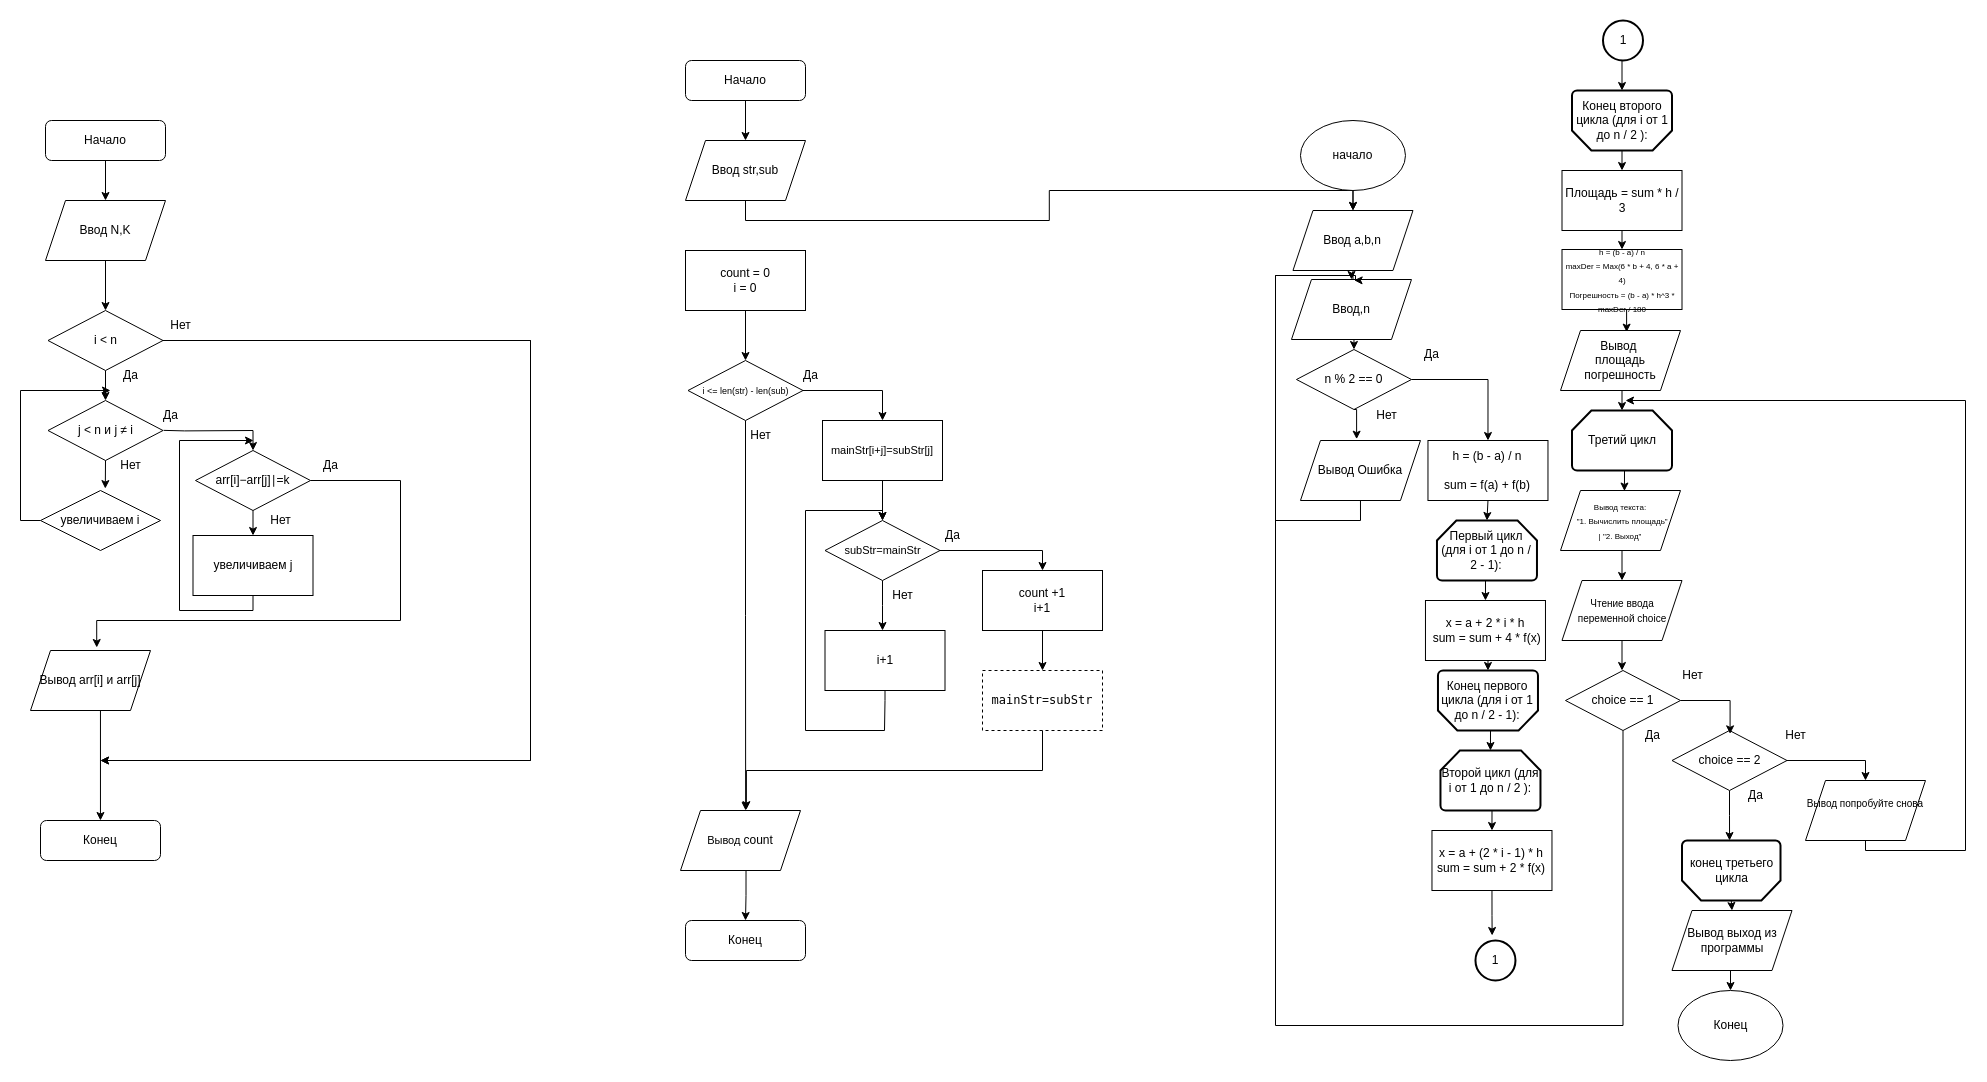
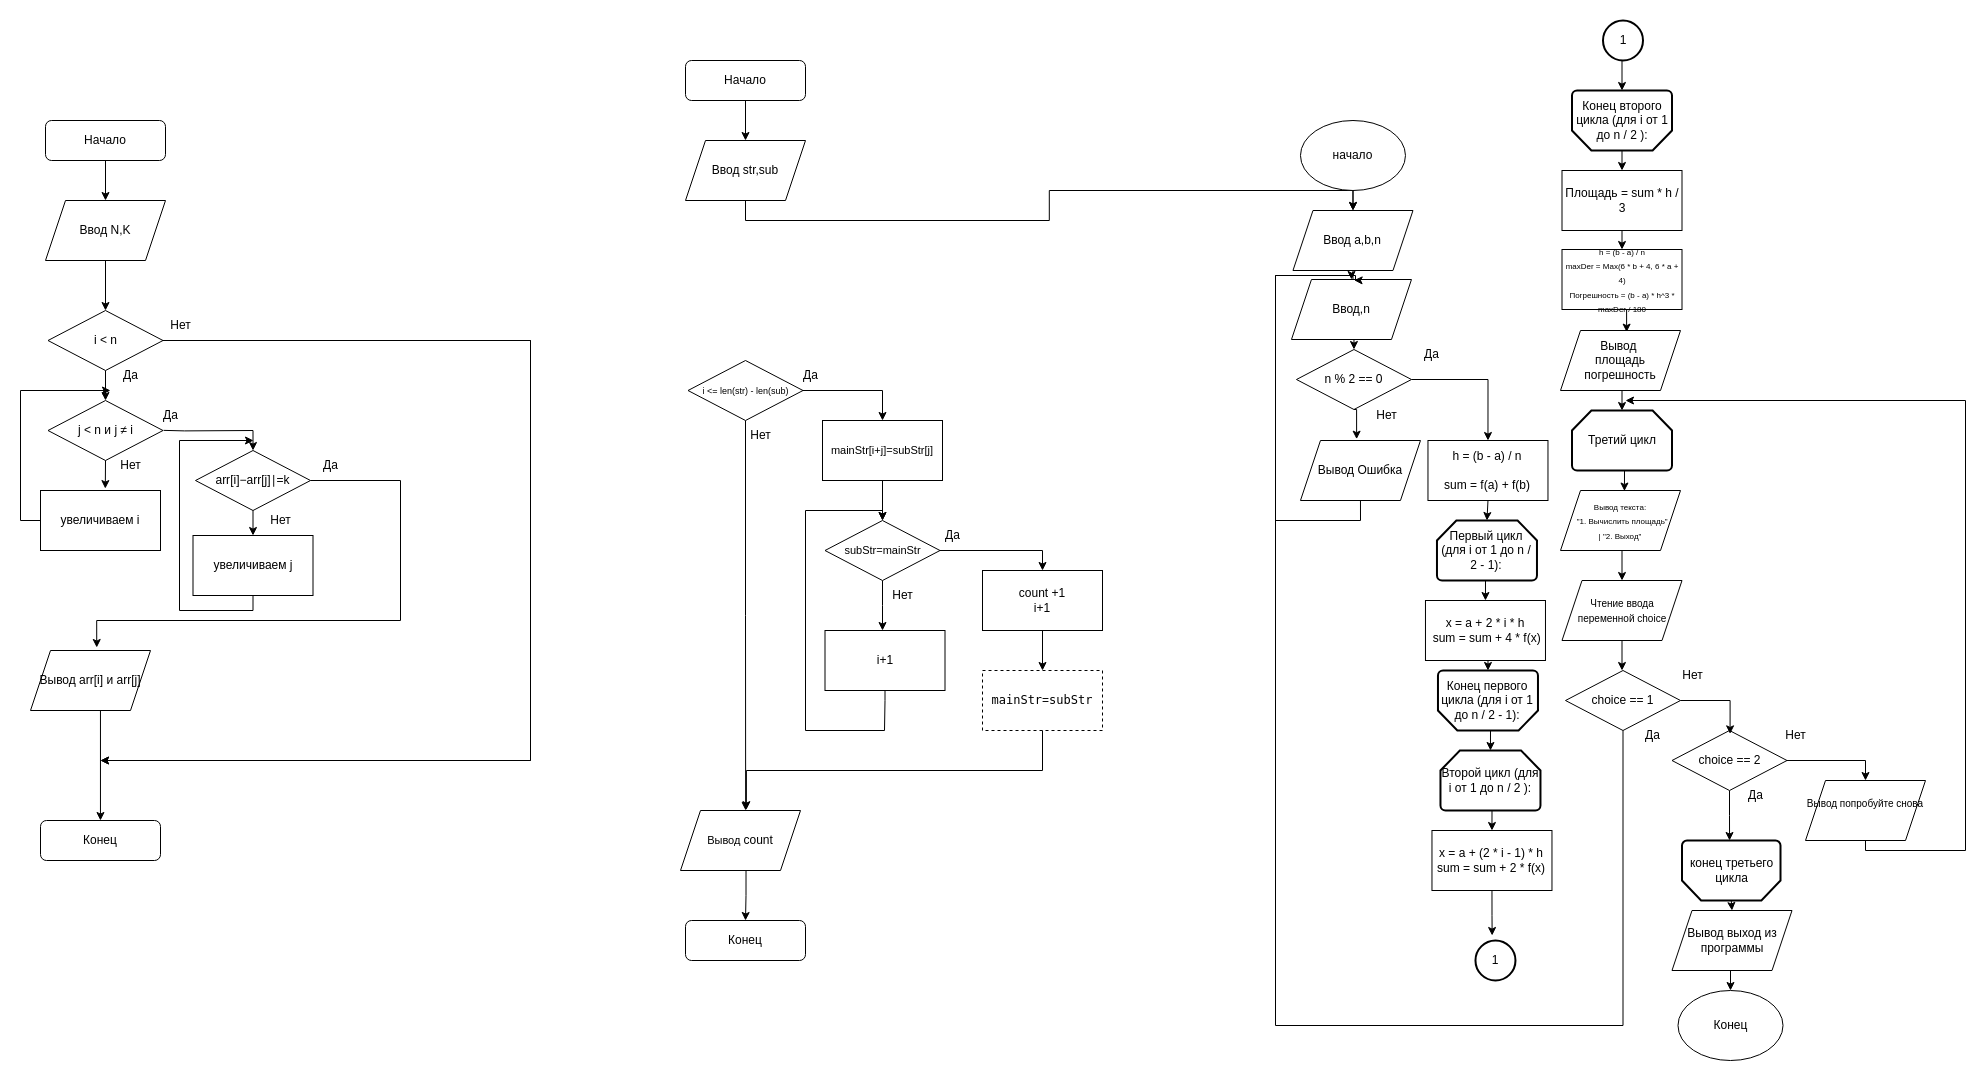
- <mxCell id="10" value="&lt;div&gt;count = 0&lt;/div&gt;&lt;div&gt;i = 0&lt;/div&gt;" style="rounded=0;whiteSpace=wrap;html=1;" parent="1" vertex="1"><mxGeometry x="685" y="250" width="120" height="60" as="geometry" /></mxCell>
- <mxCell id="9" style="edgeStyle=orthogonalEdgeStyle;rounded=0;orthogonalLoop=1;jettySize=auto;html=1;exitX=0.5;exitY=1;exitDx=0;exitDy=0;entryX=0.5;entryY=0;entryDx=0;entryDy=0;" parent="1" source="10" target="8" edge="1"><mxGeometry relative="1" as="geometry" /></mxCell>
- <mxCell id="45" value="увеличиваем &lt;span class=&quot;katex&quot;&gt;&lt;span class=&quot;katex-mathml&quot;&gt;&lt;math xmlns=&quot;http://www.w3.org/1998/Math/MathML&quot;&gt;&lt;mrow&gt;&lt;mi&gt;&lt;/mi&gt;&lt;/mrow&gt;&lt;/math&gt;&lt;/span&gt;&lt;span aria-hidden=&quot;true&quot; class=&quot;katex-html&quot;&gt;&lt;span class=&quot;base&quot;&gt;&lt;span class=&quot;strut&quot;&gt;&lt;/span&gt;&lt;span class=&quot;mord mathnormal&quot;&gt;i&lt;/span&gt;&lt;/span&gt;&lt;/span&gt;&lt;/span&gt;" style="rhombus;whiteSpace=wrap;html=1;" parent="1" vertex="1"><mxGeometry x="40" y="490" width="120" height="60" as="geometry" /></mxCell>
+ <mxCell id="45" value="увеличиваем &lt;span class=&quot;katex&quot;&gt;&lt;span class=&quot;katex-mathml&quot;&gt;&lt;math xmlns=&quot;http://www.w3.org/1998/Math/MathML&quot;&gt;&lt;mrow&gt;&lt;mi&gt;&lt;/mi&gt;&lt;/mrow&gt;&lt;/math&gt;&lt;/span&gt;&lt;span aria-hidden=&quot;true&quot; class=&quot;katex-html&quot;&gt;&lt;span class=&quot;base&quot;&gt;&lt;span class=&quot;strut&quot;&gt;&lt;/span&gt;&lt;span class=&quot;mord mathnormal&quot;&gt;i&lt;/span&gt;&lt;/span&gt;&lt;/span&gt;&lt;/span&gt;" style="rounded=0;whiteSpace=wrap;html=1;" parent="1" vertex="1"><mxGeometry x="40" y="490" width="120" height="60" as="geometry" /></mxCell>
